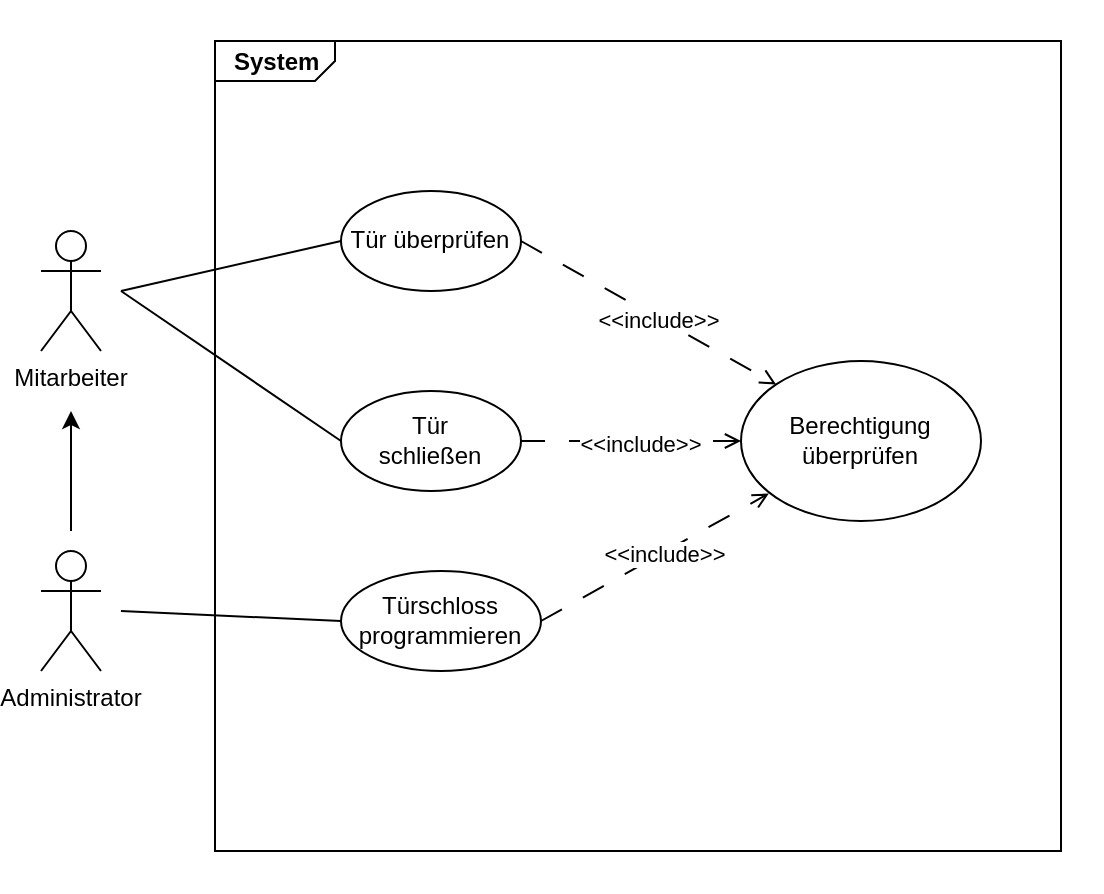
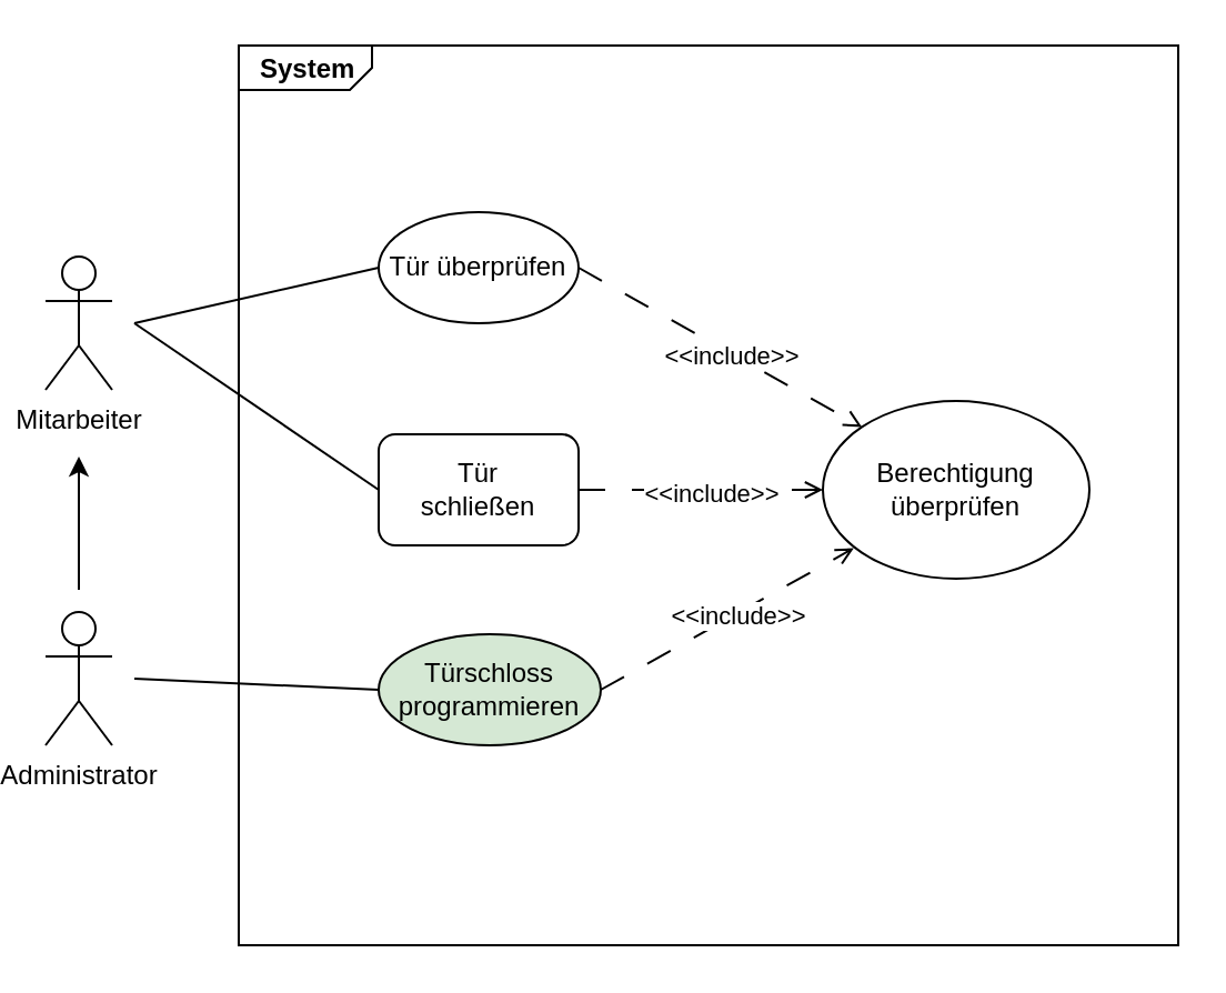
- <mxCell id="10" value="Tür&lt;div&gt;schließen&lt;/div&gt;" style="ellipse;whiteSpace=wrap;html=1;" vertex="1" parent="1"><mxGeometry x="170" y="195" width="90" height="50" as="geometry" /></mxCell>
+ <mxCell id="10" value="Tür&lt;div&gt;schließen&lt;/div&gt;" style="whiteSpace=wrap;html=1;rounded=1;" vertex="1" parent="1"><mxGeometry x="170" y="195" width="90" height="50" as="geometry" /></mxCell>
- <mxCell id="11" value="Türschloss programmieren" style="ellipse;whiteSpace=wrap;html=1;" vertex="1" parent="1"><mxGeometry x="170" y="285" width="100" height="50" as="geometry" /></mxCell>
+ <mxCell id="11" value="Türschloss programmieren" style="ellipse;whiteSpace=wrap;html=1;fillColor=#d5e8d4;" vertex="1" parent="1"><mxGeometry x="170" y="285" width="100" height="50" as="geometry" /></mxCell>
